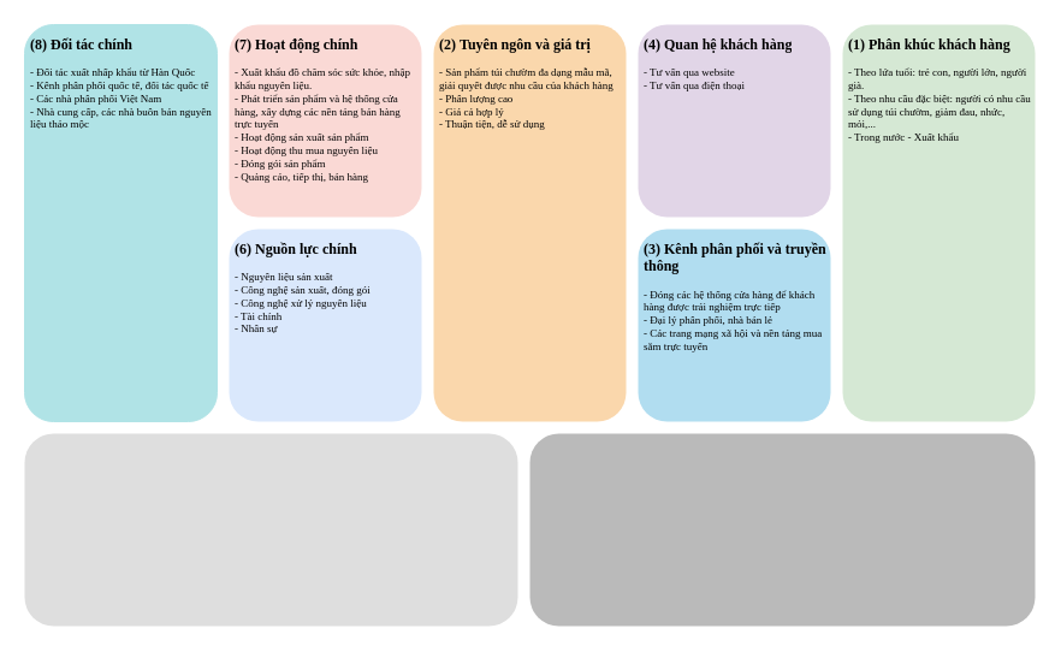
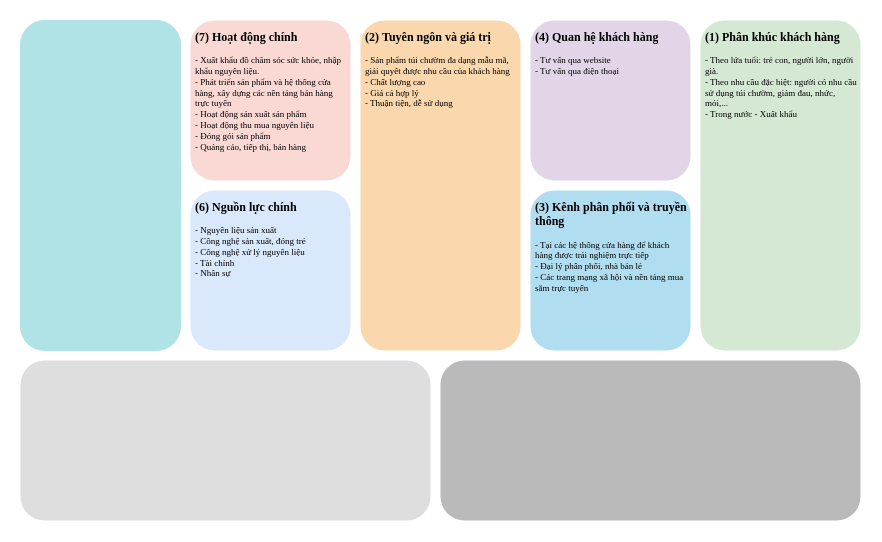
- <mxCell id="14" value="&lt;b&gt;&lt;font style=&quot;font-size: 12px;&quot;&gt;(2)&amp;nbsp;Tuyên ngôn và giá trị&lt;br&gt;&lt;/font&gt;&lt;/b&gt;&lt;br style=&quot;font-size: 9px;&quot;&gt;&lt;span style=&quot;background-color: initial; font-size: 9px;&quot;&gt;- Sản phẩm túi chườm đa dạng mẫu mã, giải quyết được nhu cầu của khách hàng&lt;br style=&quot;font-size: 9px;&quot;&gt;&lt;/span&gt;&lt;span style=&quot;background-color: initial; font-size: 9px;&quot;&gt;- Phân lượng cao&lt;br style=&quot;font-size: 9px;&quot;&gt;&lt;/span&gt;&lt;span style=&quot;background-color: initial; font-size: 9px;&quot;&gt;- Giá cả hợp lý&lt;br style=&quot;font-size: 9px;&quot;&gt;&lt;/span&gt;&lt;span style=&quot;background-color: initial; font-size: 9px;&quot;&gt;- Thuận tiện, dễ sử dụng&lt;/span&gt;&lt;span style=&quot;background-color: initial; font-size: 9px;&quot;&gt;&lt;br style=&quot;font-size: 9px;&quot;&gt;&lt;/span&gt;&lt;p role=&quot;presentation&quot; class=&quot;MsoNormal&quot; style=&quot;font-size: 9px;&quot;&gt;&lt;/p&gt;&lt;br style=&quot;font-size: 9px;&quot;&gt;&lt;br style=&quot;font-size: 9px;&quot;&gt;&lt;span style=&quot;text-decoration-skip-ink: none; font-size: 9px;&quot;&gt;&lt;/span&gt;" style="text;html=1;strokeColor=none;fillColor=none;spacing=5;spacingTop=-20;whiteSpace=wrap;overflow=hidden;rounded=0;fontFamily=Times New Roman;fontSize=9;" vertex="1" parent="1"><mxGeometry x="360" y="40" width="160" height="150" as="geometry" /></mxCell>
+ <mxCell id="14" value="&lt;b&gt;&lt;font style=&quot;font-size: 12px;&quot;&gt;(2)&amp;nbsp;Tuyên ngôn và giá trị&lt;br&gt;&lt;/font&gt;&lt;/b&gt;&lt;br style=&quot;font-size: 9px;&quot;&gt;&lt;span style=&quot;background-color: initial; font-size: 9px;&quot;&gt;- Sản phẩm túi chườm đa dạng mẫu mã, giải quyết được nhu cầu của khách hàng&lt;br style=&quot;font-size: 9px;&quot;&gt;&lt;/span&gt;&lt;span style=&quot;background-color: initial; font-size: 9px;&quot;&gt;- Chất lượng cao&lt;br style=&quot;font-size: 9px;&quot;&gt;&lt;/span&gt;&lt;span style=&quot;background-color: initial; font-size: 9px;&quot;&gt;- Giá cả hợp lý&lt;br style=&quot;font-size: 9px;&quot;&gt;&lt;/span&gt;&lt;span style=&quot;background-color: initial; font-size: 9px;&quot;&gt;- Thuận tiện, dễ sử dụng&lt;/span&gt;&lt;span style=&quot;background-color: initial; font-size: 9px;&quot;&gt;&lt;br style=&quot;font-size: 9px;&quot;&gt;&lt;/span&gt;&lt;p role=&quot;presentation&quot; class=&quot;MsoNormal&quot; style=&quot;font-size: 9px;&quot;&gt;&lt;/p&gt;&lt;br style=&quot;font-size: 9px;&quot;&gt;&lt;br style=&quot;font-size: 9px;&quot;&gt;&lt;span style=&quot;text-decoration-skip-ink: none; font-size: 9px;&quot;&gt;&lt;/span&gt;" style="text;html=1;strokeColor=none;fillColor=none;spacing=5;spacingTop=-20;whiteSpace=wrap;overflow=hidden;rounded=0;fontFamily=Times New Roman;fontSize=9;" vertex="1" parent="1"><mxGeometry x="360" y="40" width="160" height="150" as="geometry" /></mxCell>
- <mxCell id="3" value="&lt;b style=&quot;&quot;&gt;&lt;font style=&quot;font-size: 12px;&quot;&gt;(8) Đối tác chính&lt;br&gt;&lt;/font&gt;&lt;/b&gt;&lt;br style=&quot;font-size: 9px;&quot;&gt;- Đối tác xuất nhấp khẩu từ Hàn Quốc&lt;br style=&quot;font-size: 9px;&quot;&gt;- Kênh phân phối quốc tế, đối tác quốc tế&lt;br style=&quot;font-size: 9px;&quot;&gt;- Các nhà phân phối Việt Nam&lt;br style=&quot;font-size: 9px;&quot;&gt;- Nhà cung cấp, các nhà buôn bán nguyên liệu thảo mộc&lt;br style=&quot;font-size: 9px;&quot;&gt;&lt;br style=&quot;font-size: 9px;&quot;&gt;&lt;br style=&quot;font-size: 9px;&quot;&gt;&lt;br style=&quot;font-size: 9px;&quot;&gt;&lt;br style=&quot;font-size: 9px;&quot;&gt;&lt;br style=&quot;font-size: 9px;&quot;&gt;&lt;br style=&quot;font-size: 9px;&quot;&gt;&lt;br style=&quot;font-size: 9px;&quot;&gt;&lt;br style=&quot;font-size: 9px;&quot;&gt;&lt;br style=&quot;font-size: 9px;&quot;&gt;" style="text;html=1;strokeColor=none;fillColor=none;spacing=5;spacingTop=-20;whiteSpace=wrap;overflow=hidden;rounded=0;fontFamily=Times New Roman;fontSize=9;" vertex="1" parent="1"><mxGeometry x="20" y="40" width="160" height="120" as="geometry" /></mxCell>
- <mxCell id="13" value="&lt;b style=&quot;font-size: 12px;&quot;&gt;&lt;span style=&quot;&quot;&gt;&lt;font style=&quot;font-size: 12px;&quot;&gt;(6)&amp;nbsp;&lt;/font&gt;&lt;/span&gt;Nguồn lực chính&lt;br&gt;&lt;/b&gt;&lt;br style=&quot;font-size: 9px;&quot;&gt;&lt;span style=&quot;background-color: initial; font-size: 9px;&quot;&gt;- Nguyên liệu sản xuất&lt;br style=&quot;font-size: 9px;&quot;&gt;&lt;/span&gt;&lt;span style=&quot;background-color: initial; font-size: 9px;&quot;&gt;- Công nghệ sản xuất, đóng gói&lt;br style=&quot;font-size: 9px;&quot;&gt;&lt;/span&gt;&lt;span style=&quot;background-color: initial; font-size: 9px;&quot;&gt;- Công nghệ xử lý nguyên liệu&lt;br style=&quot;font-size: 9px;&quot;&gt;&lt;/span&gt;&lt;span style=&quot;background-color: initial; font-size: 9px;&quot;&gt;- Tài chính&amp;nbsp;&lt;br style=&quot;font-size: 9px;&quot;&gt;&lt;/span&gt;&lt;span style=&quot;background-color: initial; font-size: 9px;&quot;&gt;- Nhân sự&lt;/span&gt;&lt;span style=&quot;background-color: initial; font-size: 9px;&quot;&gt;&lt;br style=&quot;font-size: 9px;&quot;&gt;&lt;/span&gt;&lt;p role=&quot;presentation&quot; class=&quot;MsoNormal&quot; style=&quot;font-size: 9px;&quot;&gt;&lt;/p&gt;&lt;br style=&quot;font-size: 9px;&quot;&gt;&lt;br style=&quot;font-size: 9px;&quot;&gt;&lt;span style=&quot;text-decoration-skip-ink: none; font-size: 9px;&quot;&gt;&lt;/span&gt;" style="text;html=1;strokeColor=none;fillColor=none;spacing=5;spacingTop=-20;whiteSpace=wrap;overflow=hidden;rounded=0;fontSize=9;fontFamily=Times New Roman;" vertex="1" parent="1"><mxGeometry x="190" y="210" width="160" height="120" as="geometry" /></mxCell>
+ <mxCell id="13" value="&lt;b style=&quot;font-size: 12px;&quot;&gt;&lt;span style=&quot;&quot;&gt;&lt;font style=&quot;font-size: 12px;&quot;&gt;(6)&amp;nbsp;&lt;/font&gt;&lt;/span&gt;Nguồn lực chính&lt;br&gt;&lt;/b&gt;&lt;br style=&quot;font-size: 9px;&quot;&gt;&lt;span style=&quot;background-color: initial; font-size: 9px;&quot;&gt;- Nguyên liệu sản xuất&lt;br style=&quot;font-size: 9px;&quot;&gt;&lt;/span&gt;&lt;span style=&quot;background-color: initial; font-size: 9px;&quot;&gt;- Công nghệ sản xuất, đóng trẻ&lt;br style=&quot;font-size: 9px;&quot;&gt;&lt;/span&gt;&lt;span style=&quot;background-color: initial; font-size: 9px;&quot;&gt;- Công nghệ xử lý nguyên liệu&lt;br style=&quot;font-size: 9px;&quot;&gt;&lt;/span&gt;&lt;span style=&quot;background-color: initial; font-size: 9px;&quot;&gt;- Tài chính&amp;nbsp;&lt;br style=&quot;font-size: 9px;&quot;&gt;&lt;/span&gt;&lt;span style=&quot;background-color: initial; font-size: 9px;&quot;&gt;- Nhân sự&lt;/span&gt;&lt;span style=&quot;background-color: initial; font-size: 9px;&quot;&gt;&lt;br style=&quot;font-size: 9px;&quot;&gt;&lt;/span&gt;&lt;p role=&quot;presentation&quot; class=&quot;MsoNormal&quot; style=&quot;font-size: 9px;&quot;&gt;&lt;/p&gt;&lt;br style=&quot;font-size: 9px;&quot;&gt;&lt;br style=&quot;font-size: 9px;&quot;&gt;&lt;span style=&quot;text-decoration-skip-ink: none; font-size: 9px;&quot;&gt;&lt;/span&gt;" style="text;html=1;strokeColor=none;fillColor=none;spacing=5;spacingTop=-20;whiteSpace=wrap;overflow=hidden;rounded=0;fontSize=9;fontFamily=Times New Roman;" vertex="1" parent="1"><mxGeometry x="190" y="210" width="160" height="120" as="geometry" /></mxCell>
- <mxCell id="15" value="&lt;b style=&quot;font-size: 12px;&quot;&gt;&lt;span style=&quot;&quot;&gt;&lt;font style=&quot;font-size: 12px;&quot;&gt;(3)&amp;nbsp;&lt;/font&gt;&lt;/span&gt;Kênh phân phối và truyền thông&lt;br&gt;&lt;/b&gt;&lt;br style=&quot;font-size: 9px;&quot;&gt;&lt;span style=&quot;background-color: initial; font-size: 9px;&quot;&gt;- Đóng các hệ thống cửa hàng để khách hàng được trải nghiệm trực tiếp&lt;br style=&quot;font-size: 9px;&quot;&gt;&lt;/span&gt;&lt;span style=&quot;background-color: initial; font-size: 9px;&quot;&gt;- Đại lý&amp;nbsp;&lt;/span&gt;&lt;span style=&quot;background-color: initial; font-size: 9px;&quot;&gt;phân phối, nhà bán lẻ&lt;br style=&quot;font-size: 9px;&quot;&gt;&lt;/span&gt;&lt;span style=&quot;background-color: initial; font-size: 9px;&quot;&gt;- Các&amp;nbsp;&lt;/span&gt;&lt;span style=&quot;background-color: initial; font-size: 9px;&quot;&gt;trang mạng xã hội và nền tảng mua sắm trực tuyến&lt;/span&gt;&lt;span style=&quot;background-color: initial; font-size: 9px;&quot;&gt;&lt;br style=&quot;font-size: 9px;&quot;&gt;&lt;/span&gt;&lt;br style=&quot;font-size: 9px;&quot;&gt;&lt;br style=&quot;font-size: 9px;&quot;&gt;&lt;span style=&quot;text-decoration-skip-ink: none; font-size: 9px;&quot;&gt;&lt;/span&gt;&lt;br style=&quot;font-size: 9px;&quot;&gt;&lt;span style=&quot;text-decoration-skip-ink: none; font-size: 9px;&quot;&gt;&lt;/span&gt;" style="text;html=1;strokeColor=none;fillColor=none;spacing=5;spacingTop=-20;whiteSpace=wrap;overflow=hidden;rounded=0;fontFamily=Times New Roman;fontSize=9;" vertex="1" parent="1"><mxGeometry x="530" y="210" width="160" height="150" as="geometry" /></mxCell>
+ <mxCell id="15" value="&lt;b style=&quot;font-size: 12px;&quot;&gt;&lt;span style=&quot;&quot;&gt;&lt;font style=&quot;font-size: 12px;&quot;&gt;(3)&amp;nbsp;&lt;/font&gt;&lt;/span&gt;Kênh phân phối và truyền thông&lt;br&gt;&lt;/b&gt;&lt;br style=&quot;font-size: 9px;&quot;&gt;&lt;span style=&quot;background-color: initial; font-size: 9px;&quot;&gt;- Tại các hệ thống cửa hàng để khách hàng được trải nghiệm trực tiếp&lt;br style=&quot;font-size: 9px;&quot;&gt;&lt;/span&gt;&lt;span style=&quot;background-color: initial; font-size: 9px;&quot;&gt;- Đại lý&amp;nbsp;&lt;/span&gt;&lt;span style=&quot;background-color: initial; font-size: 9px;&quot;&gt;phân phối, nhà bán lẻ&lt;br style=&quot;font-size: 9px;&quot;&gt;&lt;/span&gt;&lt;span style=&quot;background-color: initial; font-size: 9px;&quot;&gt;- Các&amp;nbsp;&lt;/span&gt;&lt;span style=&quot;background-color: initial; font-size: 9px;&quot;&gt;trang mạng xã hội và nền tảng mua sắm trực tuyến&lt;/span&gt;&lt;span style=&quot;background-color: initial; font-size: 9px;&quot;&gt;&lt;br style=&quot;font-size: 9px;&quot;&gt;&lt;/span&gt;&lt;br style=&quot;font-size: 9px;&quot;&gt;&lt;br style=&quot;font-size: 9px;&quot;&gt;&lt;span style=&quot;text-decoration-skip-ink: none; font-size: 9px;&quot;&gt;&lt;/span&gt;&lt;br style=&quot;font-size: 9px;&quot;&gt;&lt;span style=&quot;text-decoration-skip-ink: none; font-size: 9px;&quot;&gt;&lt;/span&gt;" style="text;html=1;strokeColor=none;fillColor=none;spacing=5;spacingTop=-20;whiteSpace=wrap;overflow=hidden;rounded=0;fontFamily=Times New Roman;fontSize=9;" vertex="1" parent="1"><mxGeometry x="530" y="210" width="160" height="150" as="geometry" /></mxCell>
